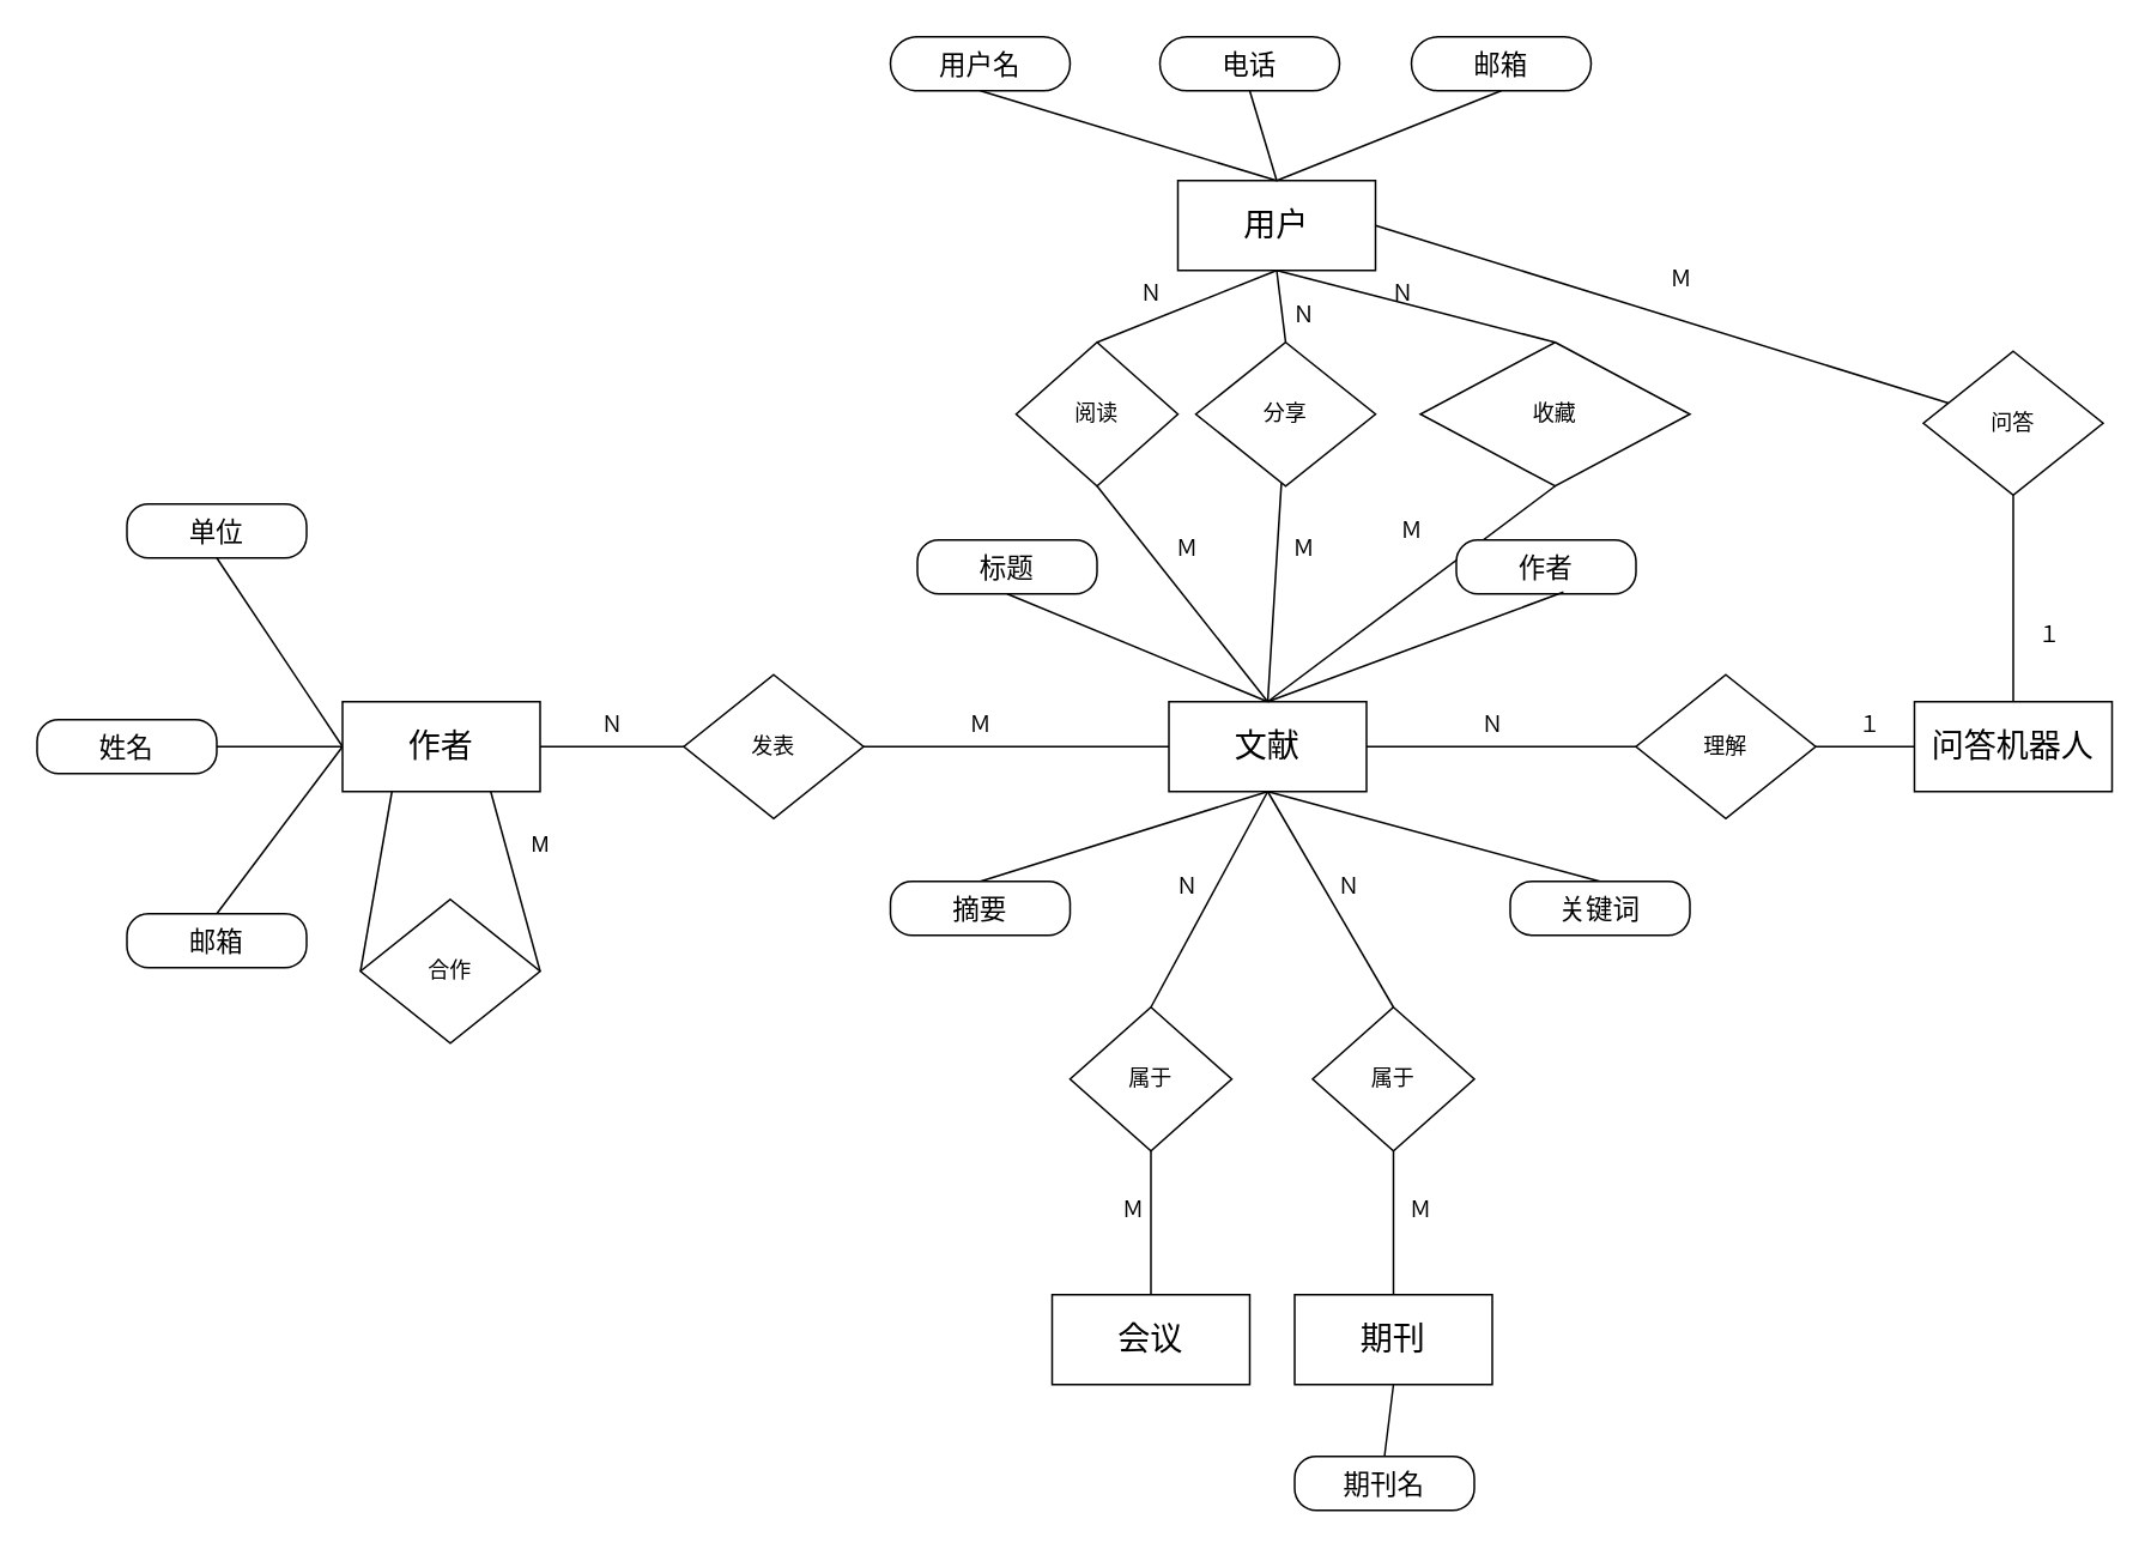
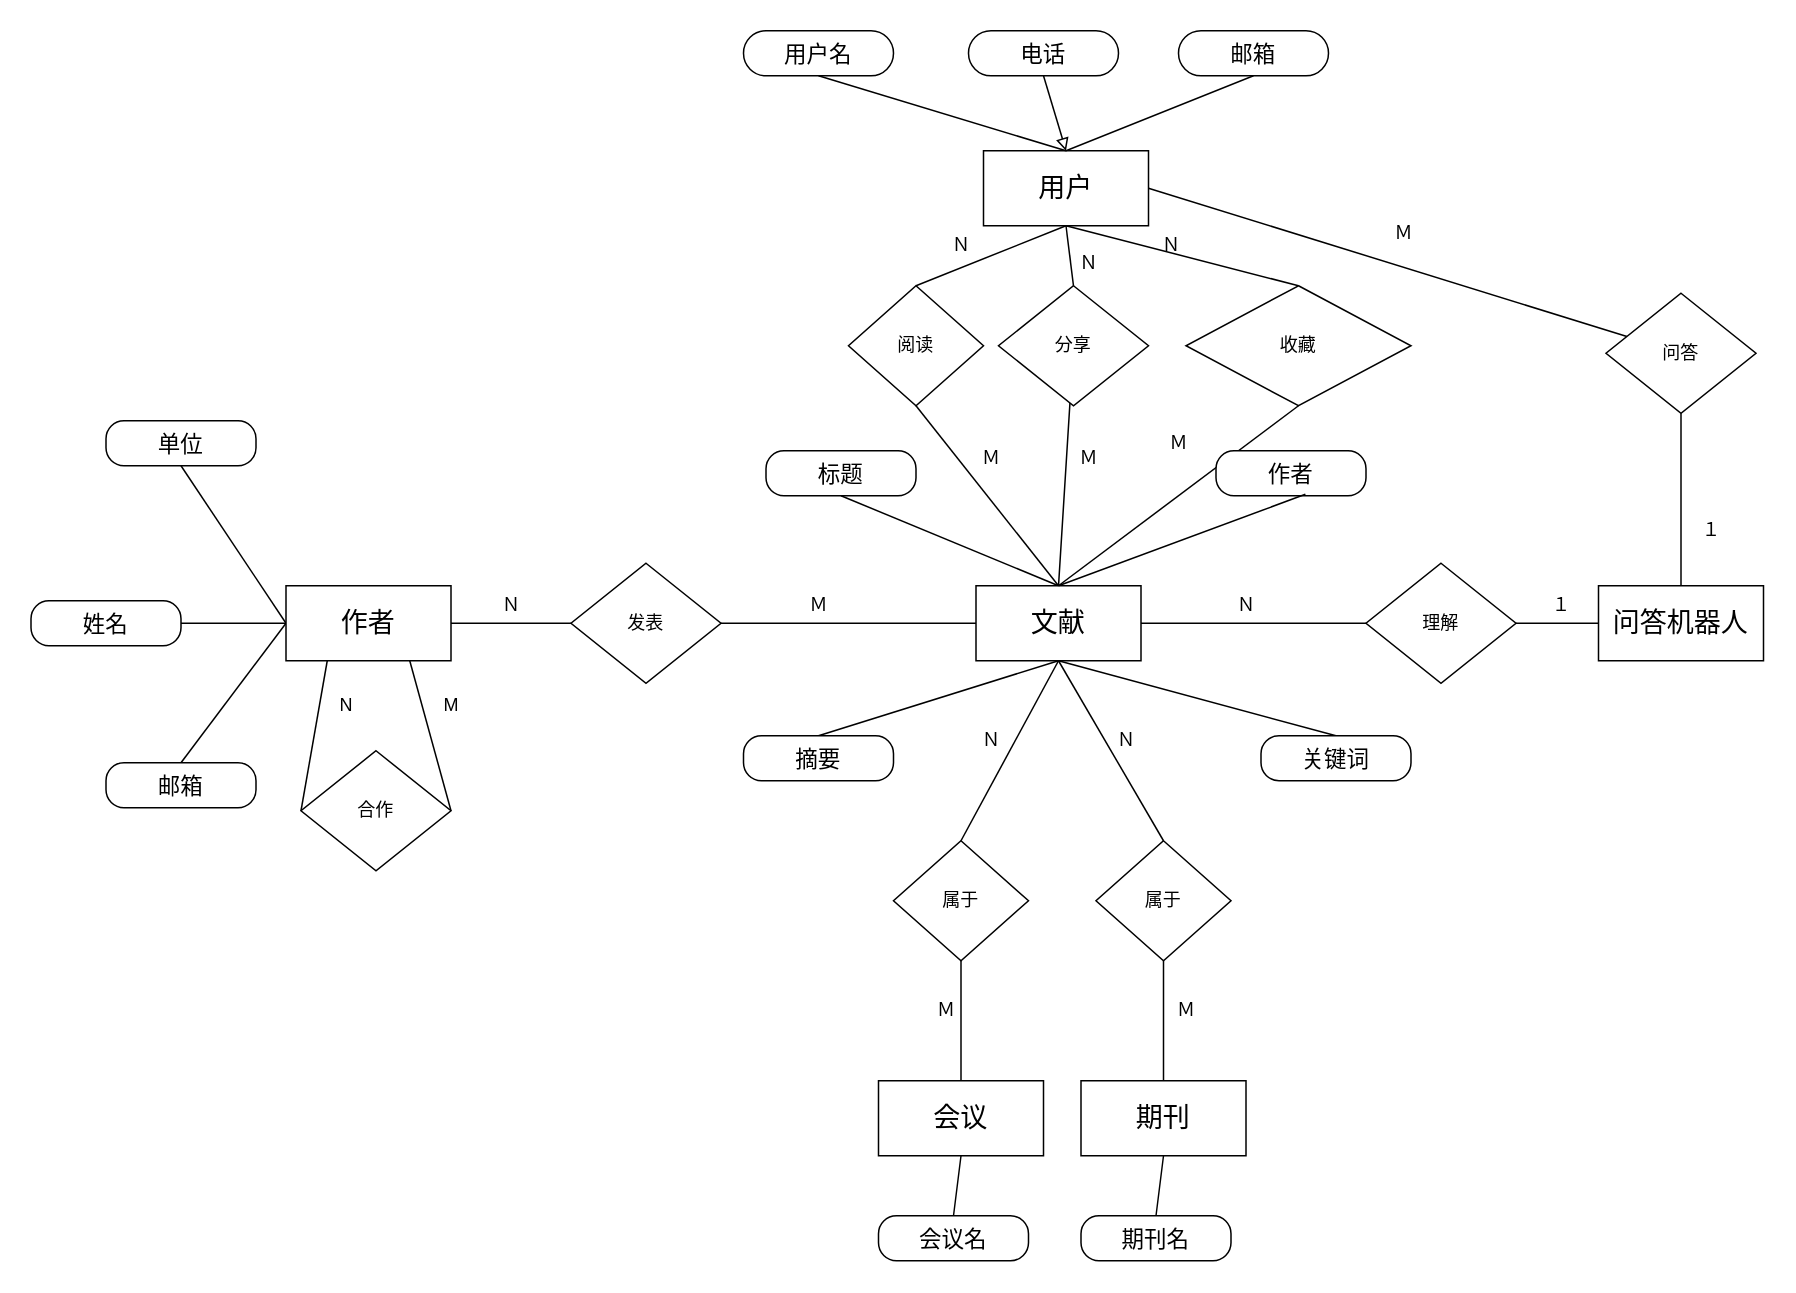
- <mxCell id="48" style="rounded=0;orthogonalLoop=1;jettySize=auto;html=1;exitX=0.5;exitY=1;exitDx=0;exitDy=0;entryX=0.5;entryY=0;entryDx=0;entryDy=0;endArrow=none;endFill=0;" edge="1" parent="1" source="49" target="5"><mxGeometry relative="1" as="geometry" /></mxCell>
+ <mxCell id="48" style="rounded=0;orthogonalLoop=1;jettySize=auto;html=1;exitX=0.5;exitY=1;exitDx=0;exitDy=0;entryX=0.5;entryY=0;entryDx=0;entryDy=0;endArrow=block;endFill=0;" edge="1" parent="1" source="49" target="5"><mxGeometry relative="1" as="geometry" /></mxCell>
+ <mxCell id="79" value="N" style="text;html=1;align=center;verticalAlign=middle;resizable=0;points=[];autosize=1;strokeColor=none;fillColor=none;" vertex="1" parent="1"><mxGeometry x="215" y="455" width="30" height="30" as="geometry" /></mxCell>
+ <mxCell id="24" style="rounded=0;orthogonalLoop=1;jettySize=auto;html=1;exitX=0.5;exitY=1;exitDx=0;exitDy=0;entryX=0.5;entryY=0;entryDx=0;entryDy=0;endArrow=none;endFill=0;" edge="1" parent="1" source="25" target="57"><mxGeometry relative="1" as="geometry" /></mxCell>
+ <mxCell id="57" value="&lt;span style=&quot;font-size: 15px;&quot;&gt;会议名&lt;/span&gt;" style="rounded=1;whiteSpace=wrap;html=1;arcSize=40;fontColor=#000000;fillColor=#FFFFFF;strokeColor=#000000;" vertex="1" parent="1"><mxGeometry x="585" y="810" width="100" height="30" as="geometry" /></mxCell>
